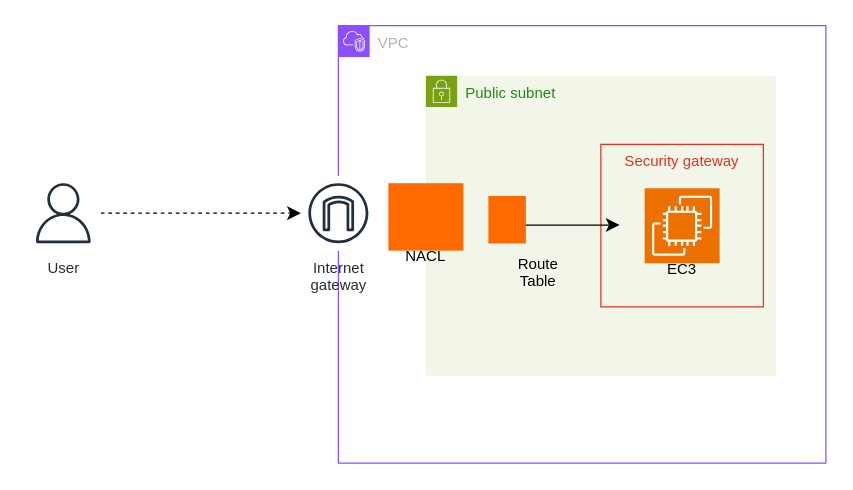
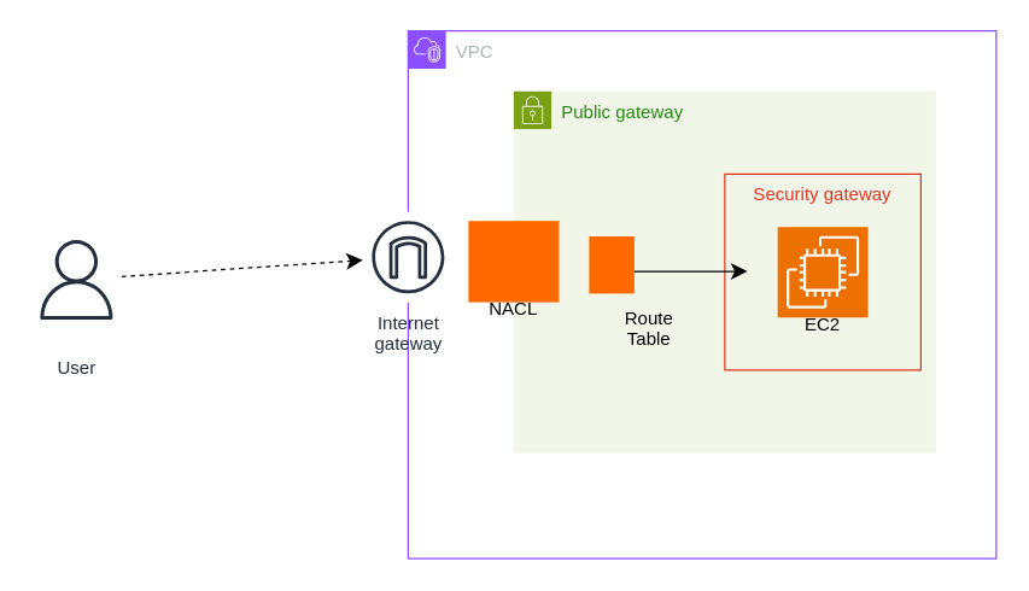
- <mxCell id="4" value="Public subnet" style="points=[[0,0],[0.25,0],[0.5,0],[0.75,0],[1,0],[1,0.25],[1,0.5],[1,0.75],[1,1],[0.75,1],[0.5,1],[0.25,1],[0,1],[0,0.75],[0,0.5],[0,0.25]];outlineConnect=0;gradientColor=none;html=1;whiteSpace=wrap;fontSize=12;fontStyle=0;container=1;pointerEvents=0;collapsible=0;recursiveResize=0;shape=mxgraph.aws4.group;grIcon=mxgraph.aws4.group_security_group;grStroke=0;strokeColor=#7AA116;fillColor=#F2F6E8;verticalAlign=top;align=left;spacingLeft=30;fontColor=#248814;dashed=0;" vertex="1" parent="2"><mxGeometry x="70" y="40" width="280" height="240" as="geometry" /></mxCell>
+ <mxCell id="4" value="Public gateway" style="points=[[0,0],[0.25,0],[0.5,0],[0.75,0],[1,0],[1,0.25],[1,0.5],[1,0.75],[1,1],[0.75,1],[0.5,1],[0.25,1],[0,1],[0,0.75],[0,0.5],[0,0.25]];outlineConnect=0;gradientColor=none;html=1;whiteSpace=wrap;fontSize=12;fontStyle=0;container=1;pointerEvents=0;collapsible=0;recursiveResize=0;shape=mxgraph.aws4.group;grIcon=mxgraph.aws4.group_security_group;grStroke=0;strokeColor=#7AA116;fillColor=#F2F6E8;verticalAlign=top;align=left;spacingLeft=30;fontColor=#248814;dashed=0;" vertex="1" parent="2"><mxGeometry x="70" y="40" width="280" height="240" as="geometry" /></mxCell>
- <mxCell id="15" value="User" style="sketch=0;outlineConnect=0;fontColor=#232F3E;gradientColor=none;strokeColor=#232F3E;fillColor=#ffffff;dashed=0;verticalLabelPosition=bottom;verticalAlign=top;align=center;html=1;fontSize=12;fontStyle=0;aspect=fixed;shape=mxgraph.aws4.resourceIcon;resIcon=mxgraph.aws4.user;" vertex="1" parent="1"><mxGeometry x="20" y="140" width="60" height="60" as="geometry" /></mxCell>
+ <mxCell id="15" value="User" style="sketch=0;outlineConnect=0;fontColor=#232F3E;gradientColor=none;strokeColor=#232F3E;fillColor=#ffffff;dashed=0;verticalLabelPosition=bottom;verticalAlign=top;align=center;html=1;fontSize=12;fontStyle=0;aspect=fixed;shape=mxgraph.aws4.resourceIcon;resIcon=mxgraph.aws4.user;" vertex="1" parent="1"><mxGeometry x="20" y="140" width="60" height="90" as="geometry" /></mxCell>
- <mxCell id="11" value="EC3" style="text;html=1;align=center;verticalAlign=middle;whiteSpace=wrap;rounded=0;" vertex="1" parent="4"><mxGeometry x="175" y="140" width="60" height="30" as="geometry" /></mxCell>
+ <mxCell id="11" value="EC2" style="text;html=1;align=center;verticalAlign=middle;whiteSpace=wrap;rounded=0;" vertex="1" parent="4"><mxGeometry x="175" y="140" width="60" height="30" as="geometry" /></mxCell>
